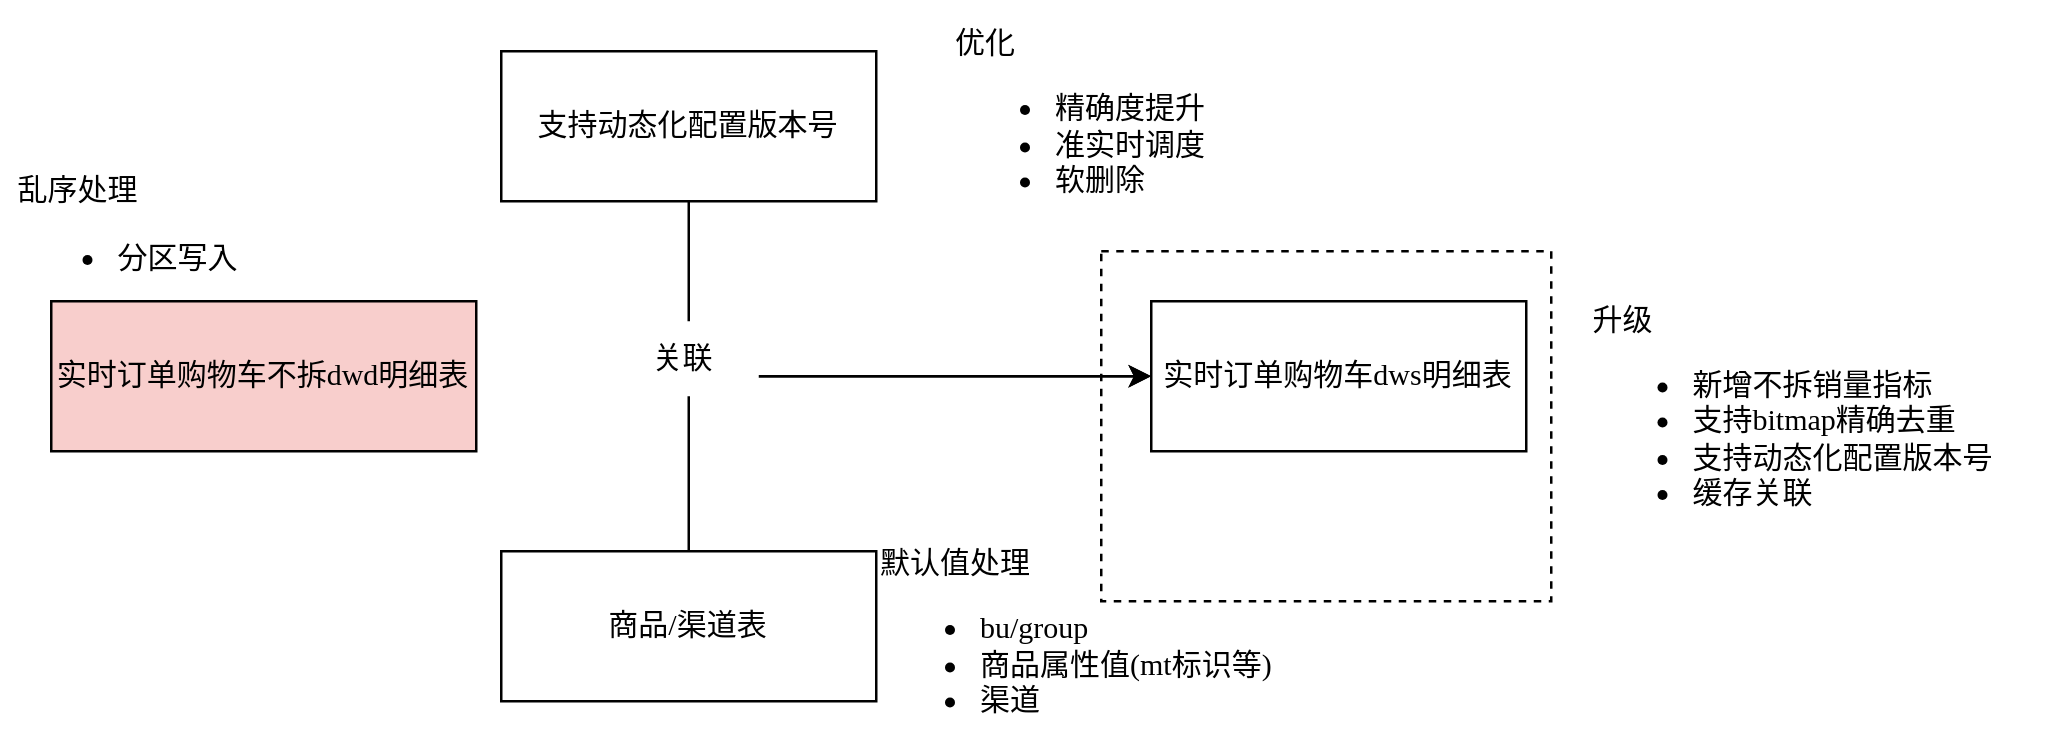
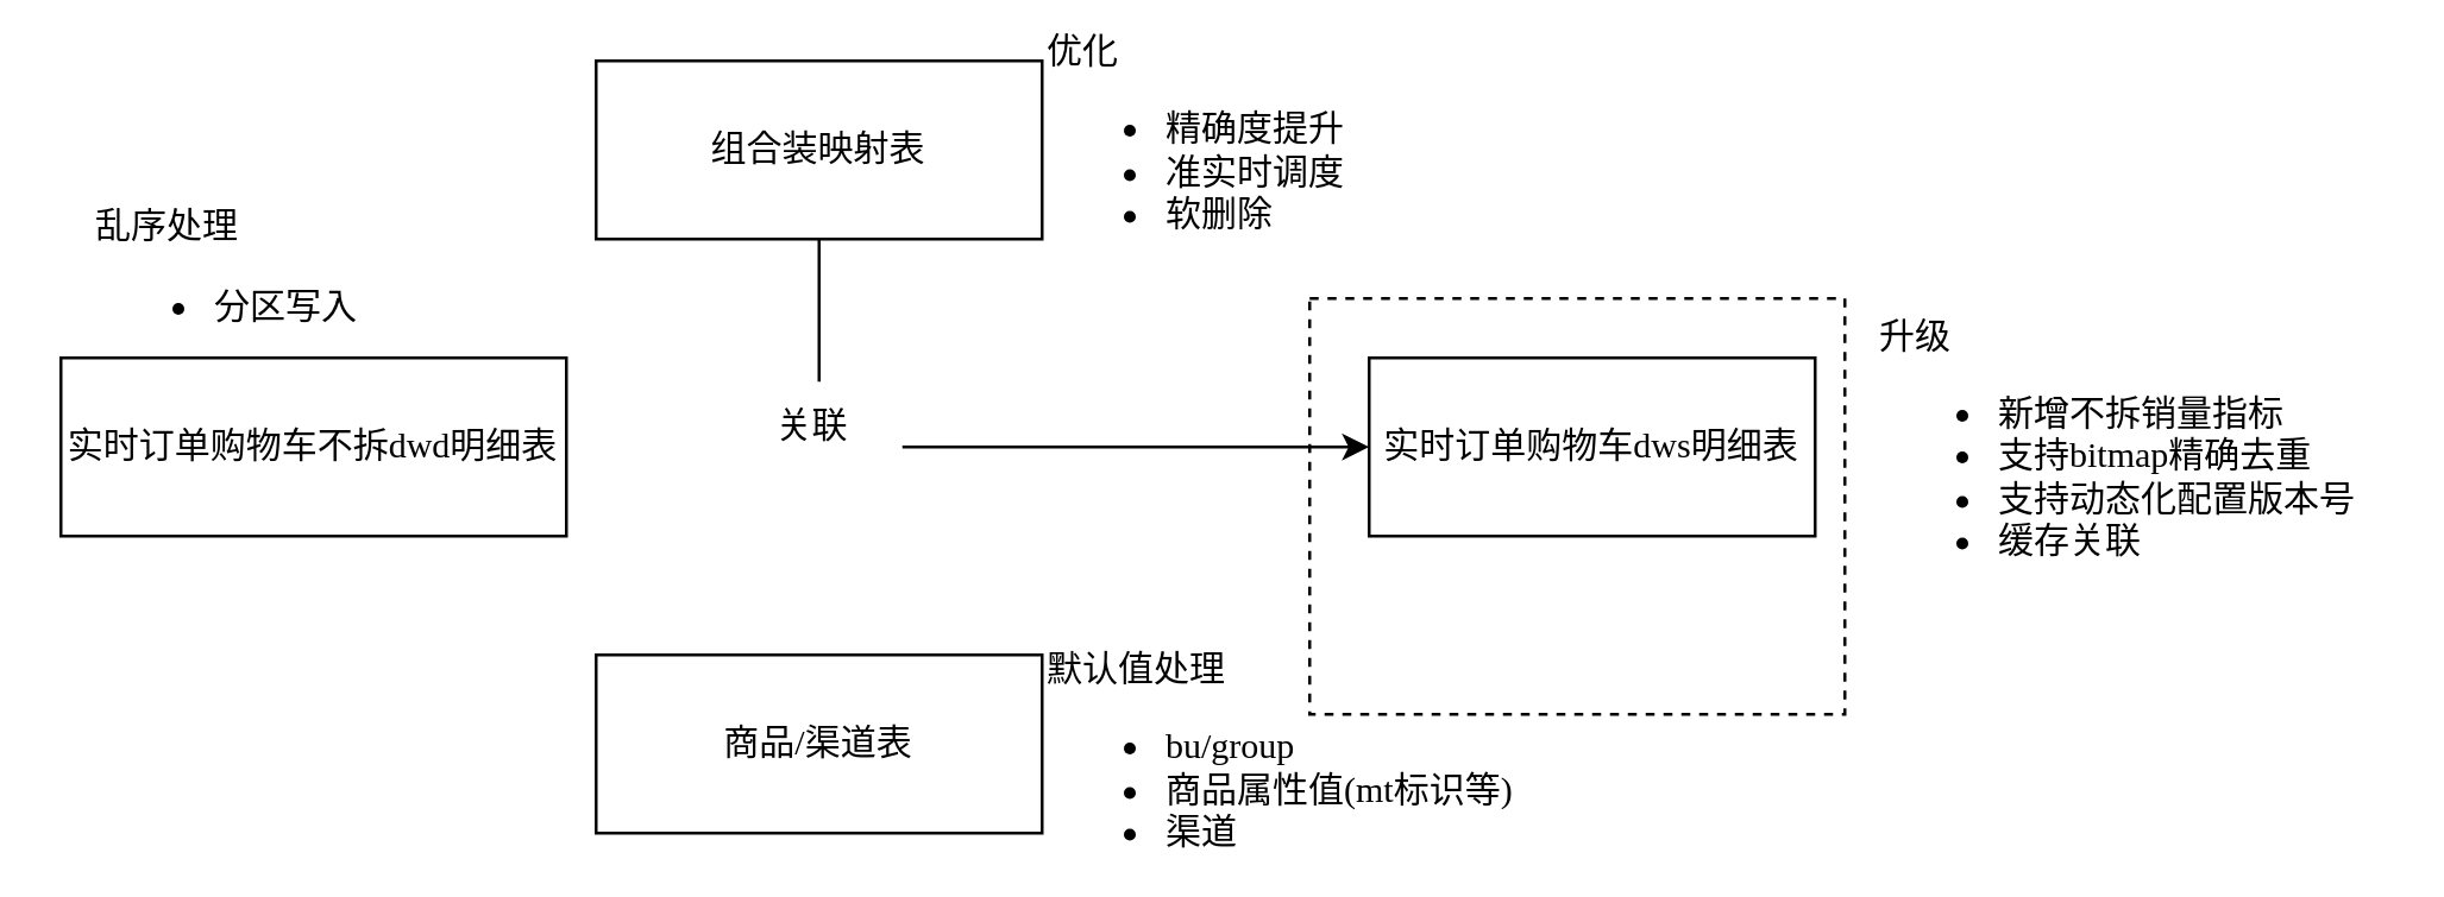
- <mxCell id="9" value="支持动态化配置版本号" style="rounded=0;whiteSpace=wrap;html=1;fontFamily=微软雅黑;" parent="1" vertex="1"><mxGeometry x="200" y="20" width="150" height="60" as="geometry" /></mxCell>
+ <mxCell id="9" value="组合装映射表" style="rounded=0;whiteSpace=wrap;html=1;fontFamily=微软雅黑;" parent="1" vertex="1"><mxGeometry x="200" y="20" width="150" height="60" as="geometry" /></mxCell>
- <mxCell id="6" value="优化&lt;br&gt;&lt;ul&gt;&lt;li&gt;精确度提升&lt;/li&gt;&lt;li&gt;准实时调度&lt;/li&gt;&lt;li&gt;软删除&lt;/li&gt;&lt;/ul&gt;" style="text;html=1;strokeColor=none;fillColor=none;align=left;verticalAlign=middle;whiteSpace=wrap;rounded=0;fontFamily=微软雅黑;" parent="1" vertex="1"><mxGeometry x="380" y="25" width="140" height="50" as="geometry" /></mxCell>
+ <mxCell id="6" value="优化&lt;br&gt;&lt;ul&gt;&lt;li&gt;精确度提升&lt;/li&gt;&lt;li&gt;准实时调度&lt;/li&gt;&lt;li&gt;软删除&lt;/li&gt;&lt;/ul&gt;" style="text;html=1;strokeColor=none;fillColor=none;align=left;verticalAlign=middle;whiteSpace=wrap;rounded=0;fontFamily=微软雅黑;" parent="1" vertex="1"><mxGeometry x="350" y="25" width="140" height="50" as="geometry" /></mxCell>
- <mxCell id="13" value="乱序处理&lt;br&gt;&lt;ul&gt;&lt;li&gt;分区写入&lt;/li&gt;&lt;/ul&gt;" style="text;html=1;strokeColor=none;fillColor=none;align=left;verticalAlign=middle;whiteSpace=wrap;rounded=0;fontFamily=微软雅黑;" parent="1" vertex="1"><mxGeometry x="5" y="80" width="170" height="30" as="geometry" /></mxCell>
+ <mxCell id="13" value="乱序处理&lt;br&gt;&lt;ul&gt;&lt;li&gt;分区写入&lt;/li&gt;&lt;/ul&gt;" style="text;html=1;strokeColor=none;fillColor=none;align=left;verticalAlign=middle;whiteSpace=wrap;rounded=0;fontFamily=微软雅黑;" parent="1" vertex="1"><mxGeometry x="30" y="80" width="170" height="30" as="geometry" /></mxCell>
- <mxCell id="4" value="实时订单购物车不拆dwd明细表" style="rounded=0;whiteSpace=wrap;html=1;fontFamily=微软雅黑;fillColor=#f8cecc;" parent="1" vertex="1"><mxGeometry x="20" y="120" width="170" height="60" as="geometry" /></mxCell>
+ <mxCell id="4" value="实时订单购物车不拆dwd明细表" style="rounded=0;whiteSpace=wrap;html=1;fontFamily=微软雅黑;" parent="1" vertex="1"><mxGeometry x="20" y="120" width="170" height="60" as="geometry" /></mxCell>
- <mxCell id="12" value="升级&lt;br&gt;&lt;ul&gt;&lt;li style=&quot;border-color: var(--border-color);&quot;&gt;新增不拆销量指标&lt;/li&gt;&lt;li&gt;支持bitmap精确去重&lt;/li&gt;&lt;li&gt;支持动态化配置版本号&lt;/li&gt;&lt;li&gt;缓存关联&lt;/li&gt;&lt;/ul&gt;" style="text;html=1;strokeColor=none;fillColor=none;align=left;verticalAlign=middle;whiteSpace=wrap;rounded=0;fontFamily=微软雅黑;" parent="1" vertex="1"><mxGeometry x="635" y="143" width="170" height="50" as="geometry" /></mxCell>
+ <mxCell id="12" value="升级&lt;br&gt;&lt;ul&gt;&lt;li style=&quot;border-color: var(--border-color);&quot;&gt;新增不拆销量指标&lt;/li&gt;&lt;li&gt;支持bitmap精确去重&lt;/li&gt;&lt;li&gt;支持动态化配置版本号&lt;/li&gt;&lt;li&gt;缓存关联&lt;/li&gt;&lt;/ul&gt;" style="text;html=1;strokeColor=none;fillColor=none;align=left;verticalAlign=middle;whiteSpace=wrap;rounded=0;fontFamily=微软雅黑;" parent="1" vertex="1"><mxGeometry x="630" y="128" width="170" height="50" as="geometry" /></mxCell>
- <mxCell id="3" style="edgeStyle=orthogonalEdgeStyle;rounded=0;orthogonalLoop=1;jettySize=auto;html=1;exitX=0.5;exitY=0;exitDx=0;exitDy=0;entryX=0;entryY=0.5;entryDx=0;entryDy=0;fontFamily=微软雅黑;" parent="1" source="11" target="7" edge="1"><mxGeometry relative="1" as="geometry" /></mxCell>
